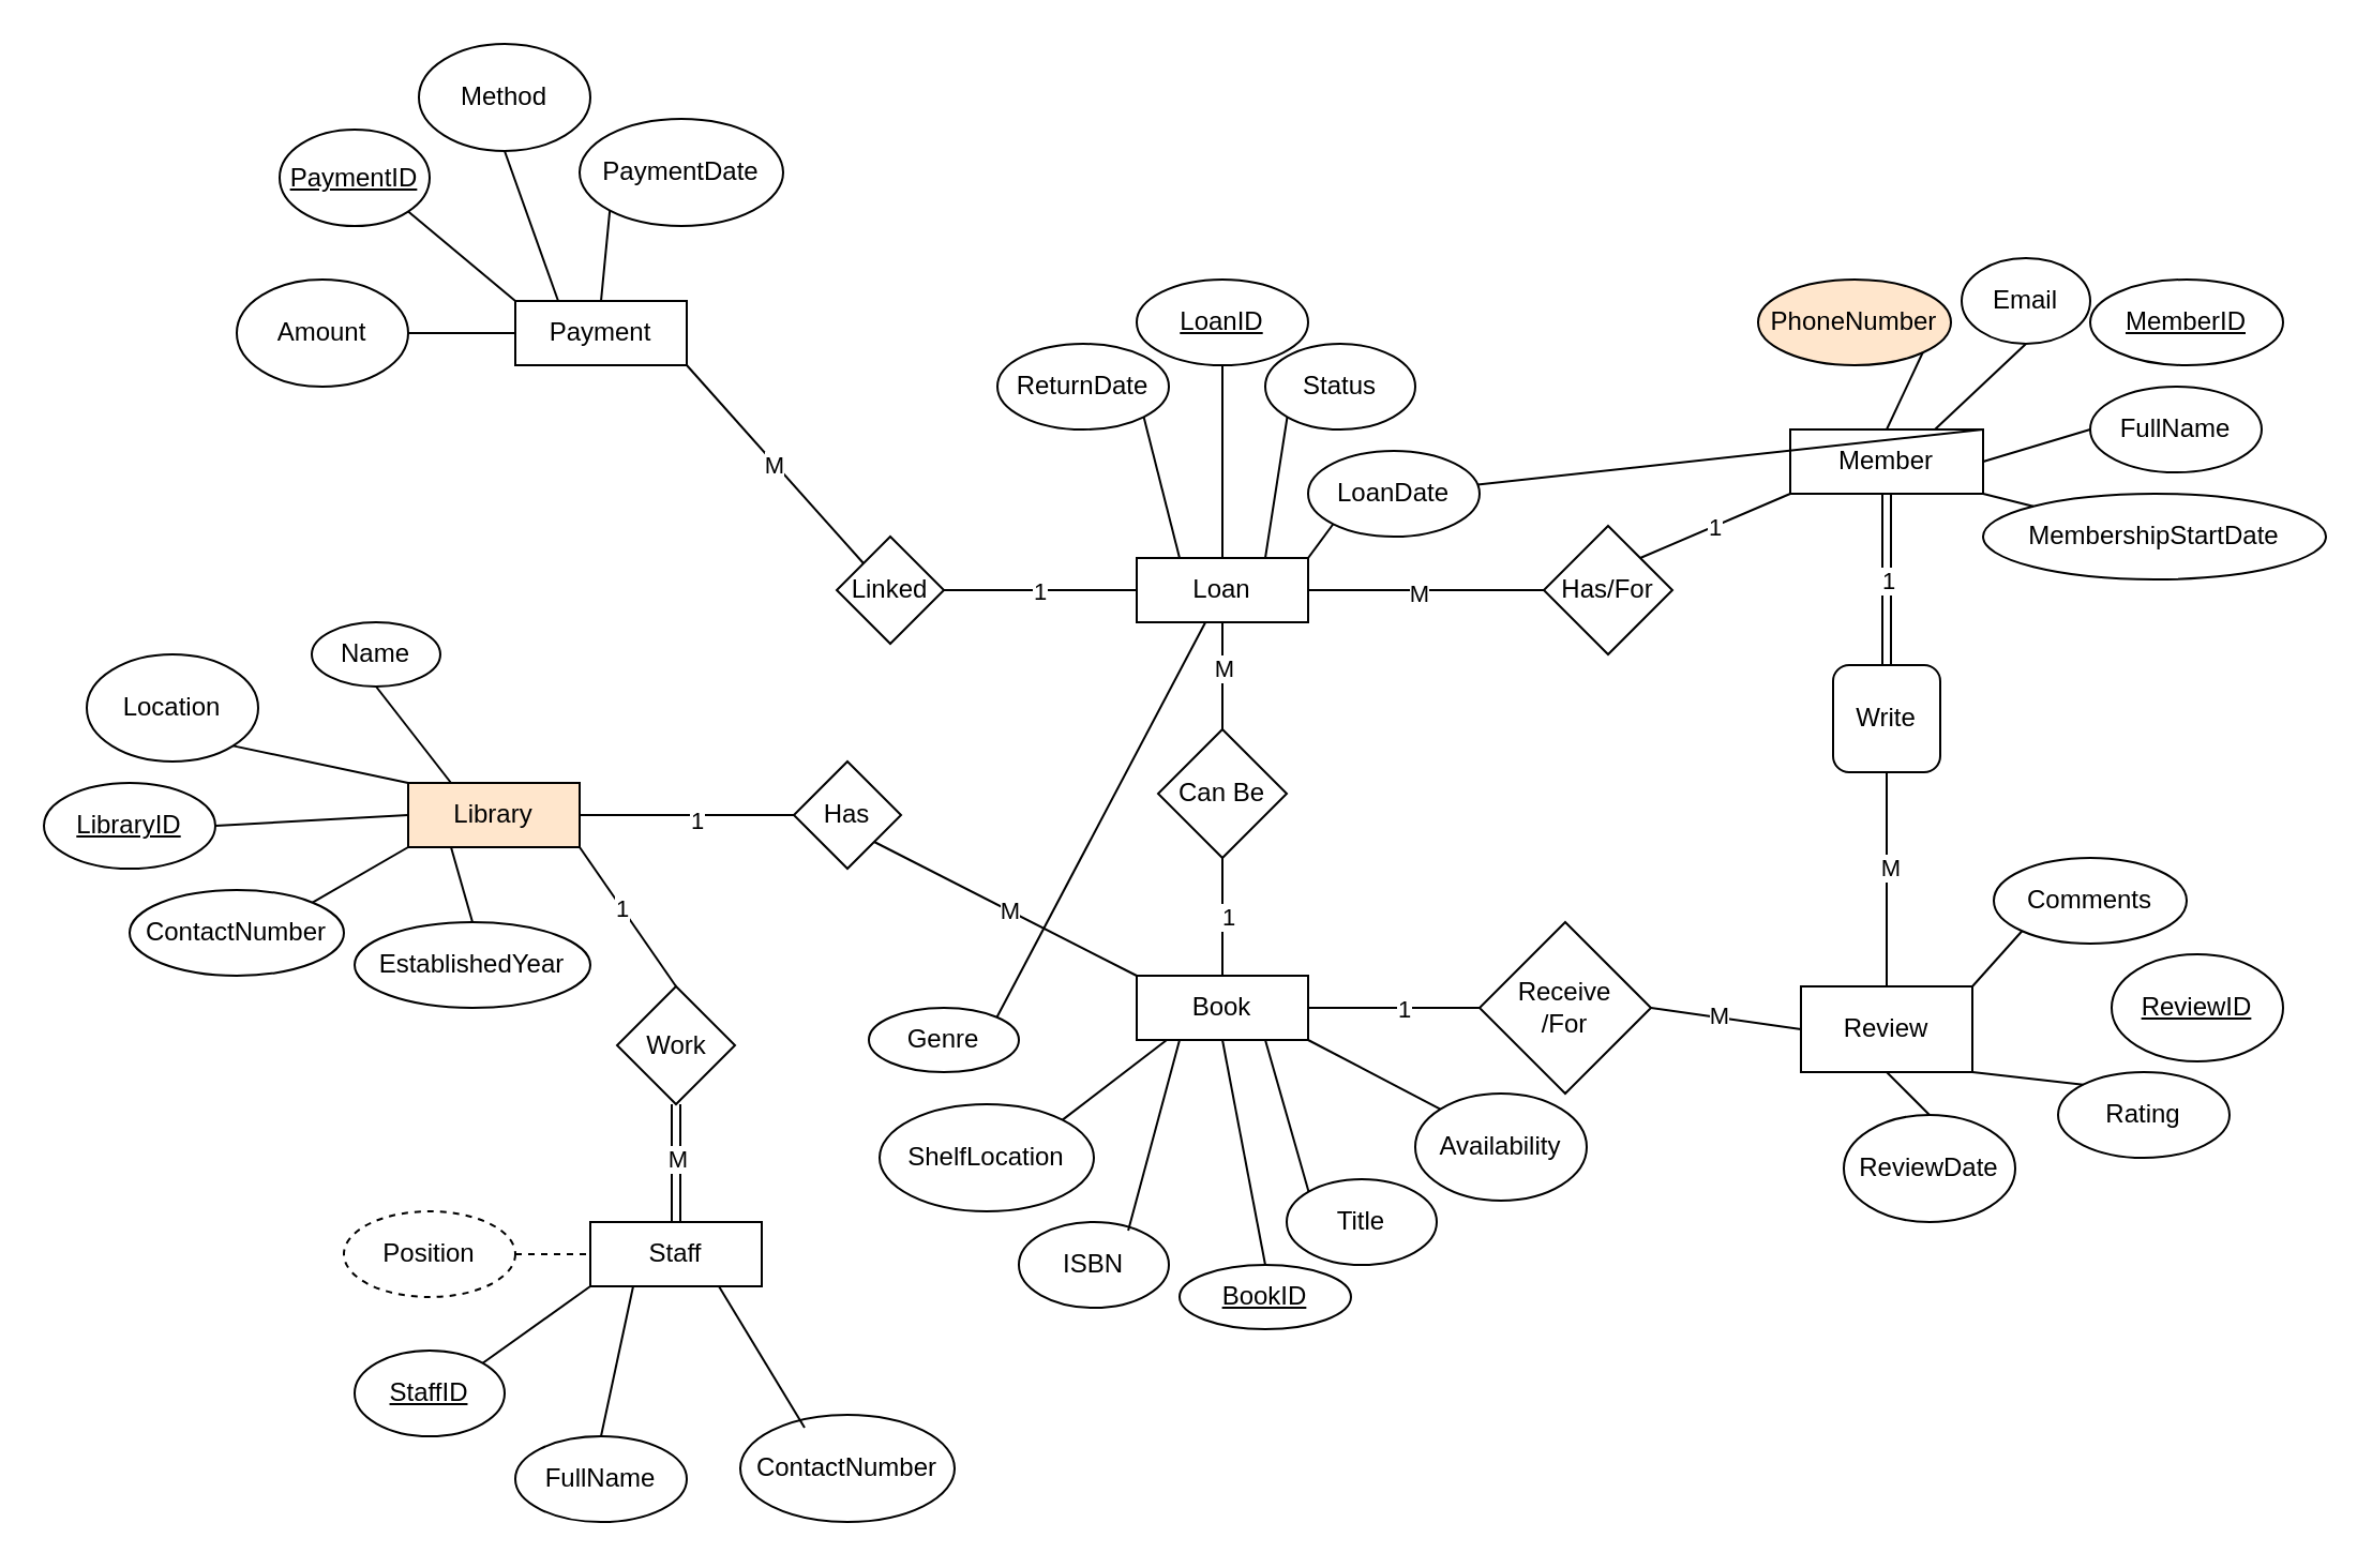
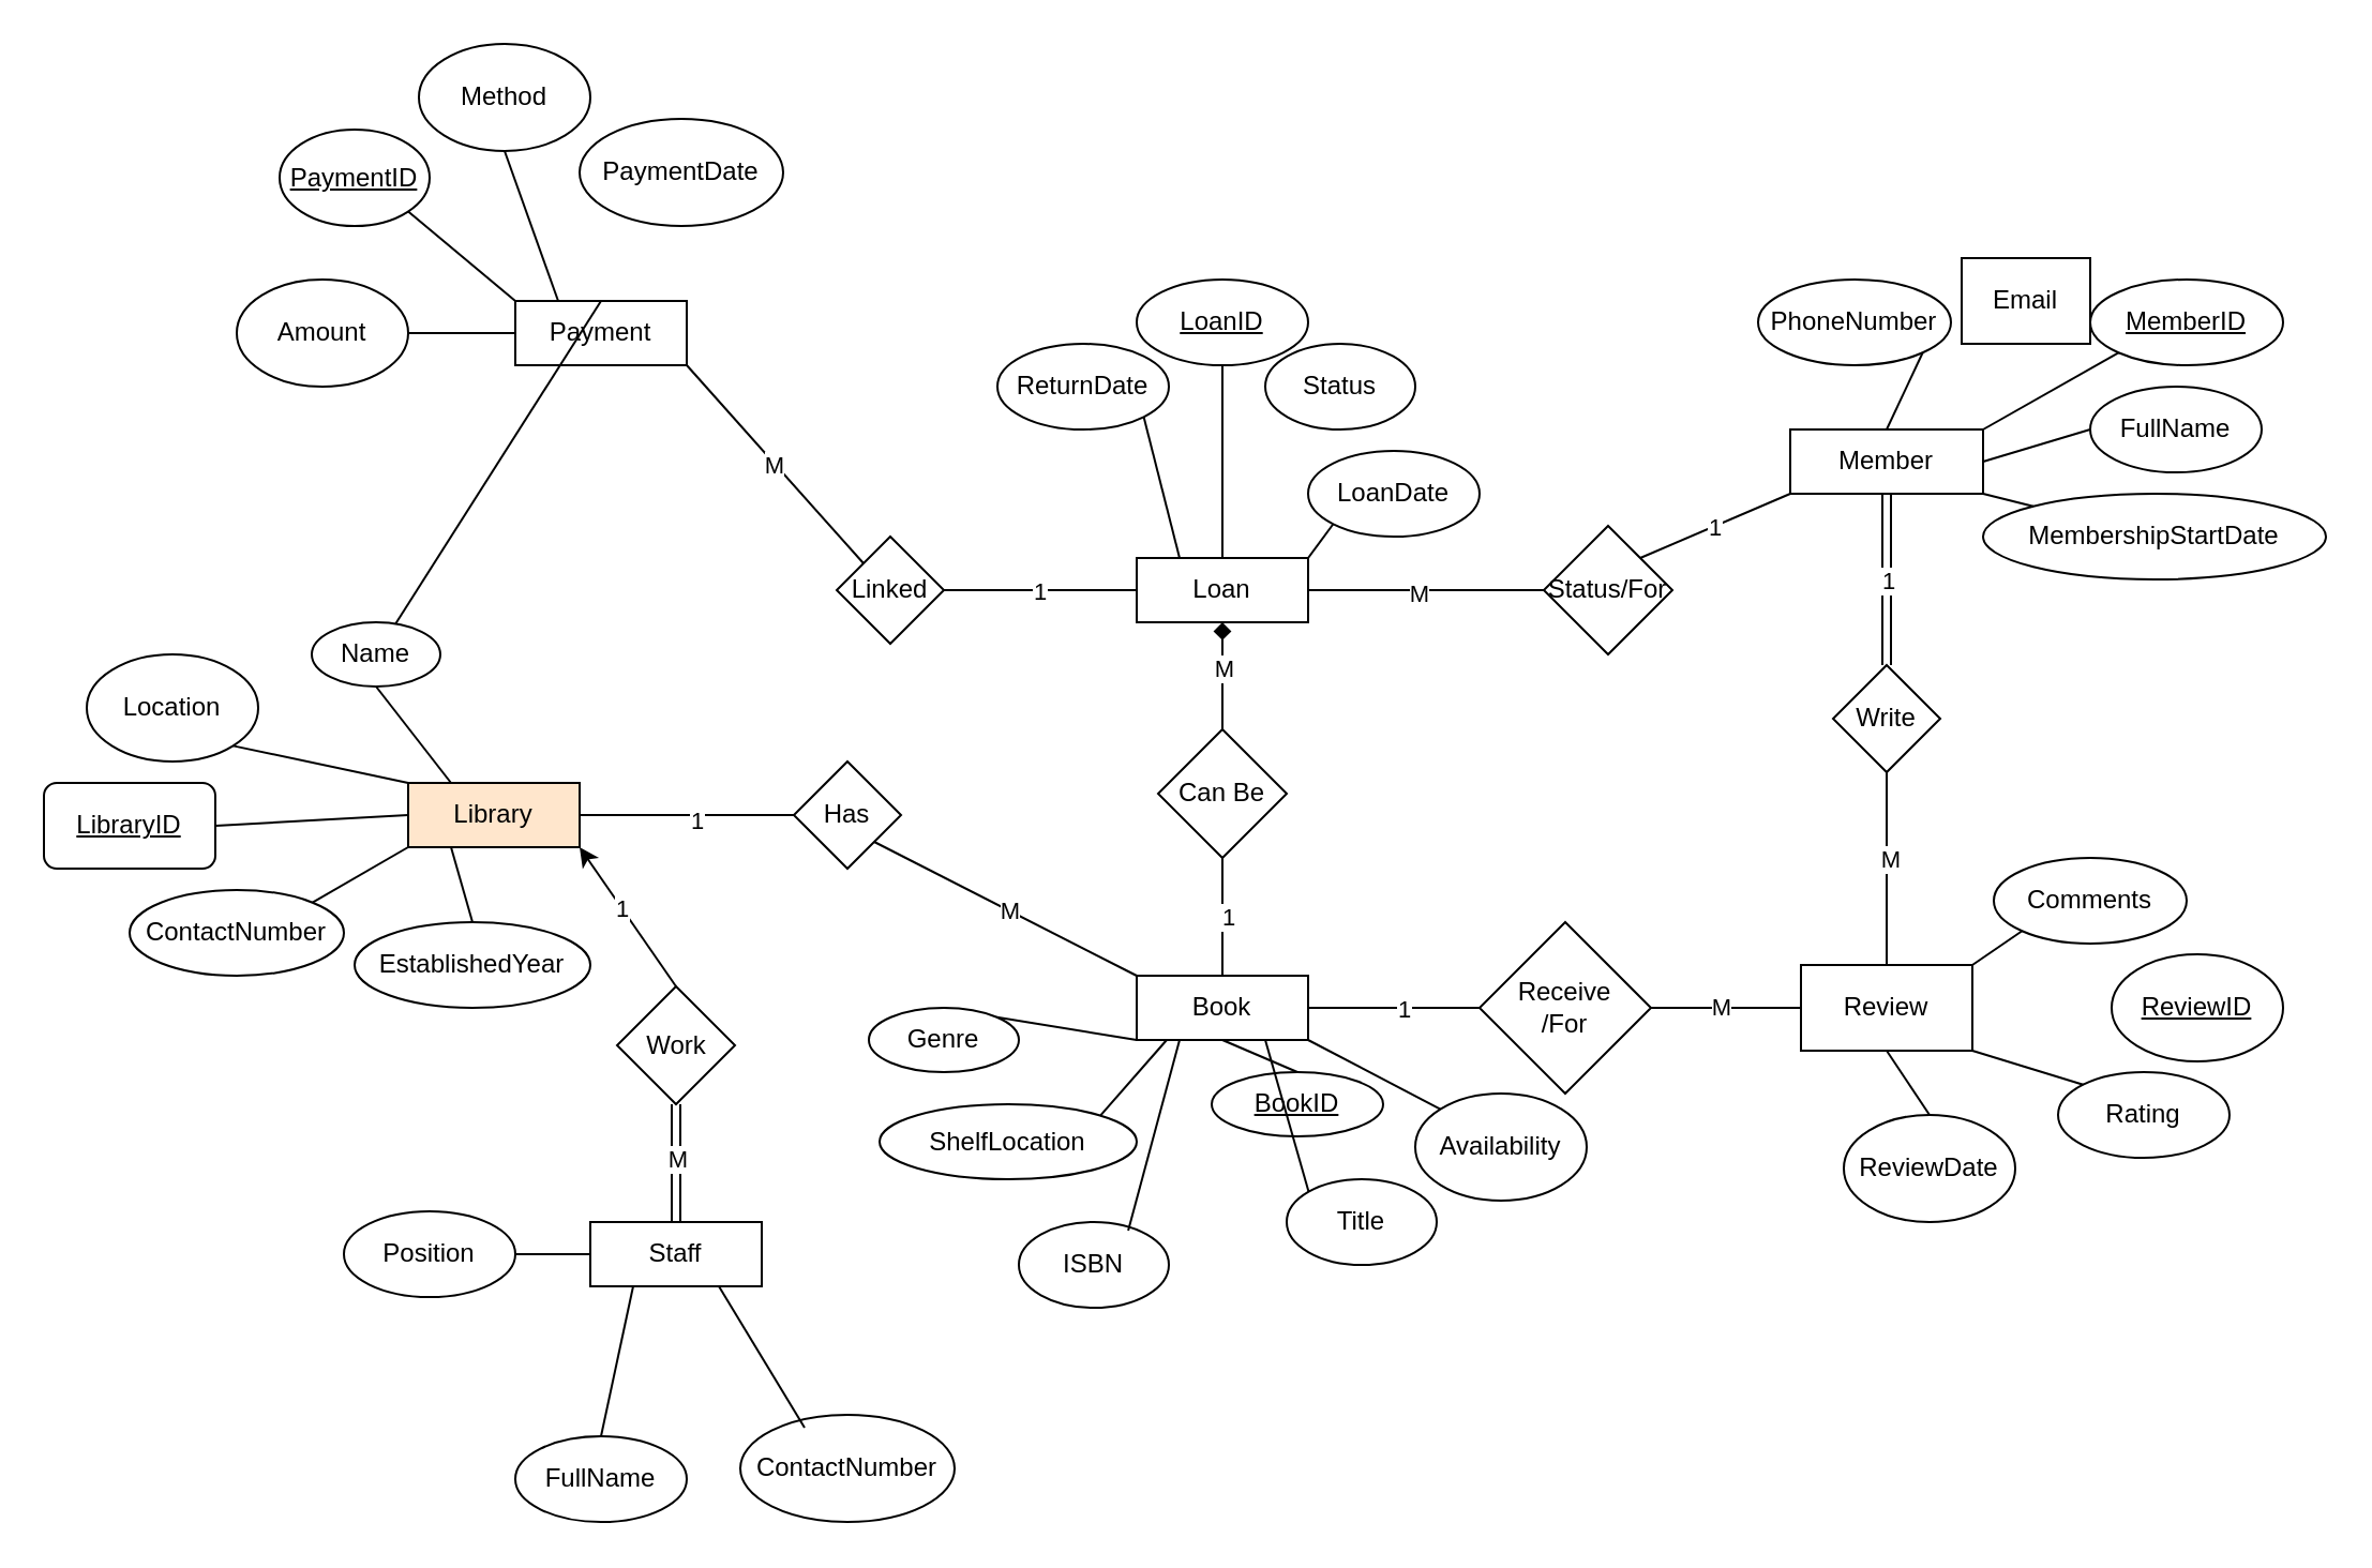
- <mxCell id="87" value="" style="endArrow=none;html=1;rounded=0;entryX=0;entryY=1;entryDx=0;entryDy=0;exitX=0.5;exitY=0;exitDx=0;exitDy=0;" edge="1" parent="1" source="2" target="51"><mxGeometry width="50" height="50" relative="1" as="geometry"><mxPoint x="260" y="260" as="sourcePoint" /><mxPoint x="310" y="210" as="targetPoint" /></mxGeometry></mxCell>
+ <mxCell id="87" value="" style="endArrow=none;html=1;rounded=0;exitX=0.5;exitY=0;exitDx=0;exitDy=0;" edge="1" parent="1" source="2" target="9"><mxGeometry width="50" height="50" relative="1" as="geometry"><mxPoint x="260" y="260" as="sourcePoint" /><mxPoint x="310" y="210" as="targetPoint" /></mxGeometry></mxCell>
- <mxCell id="35" value="Email" style="ellipse;whiteSpace=wrap;html=1;" vertex="1" parent="1"><mxGeometry x="915" y="120" width="60" height="40" as="geometry" /></mxCell>
+ <mxCell id="35" value="Email" style="whiteSpace=wrap;html=1;rounded=0;" vertex="1" parent="1"><mxGeometry x="915" y="120" width="60" height="40" as="geometry" /></mxCell>
- <mxCell id="36" value="PhoneNumber" style="ellipse;whiteSpace=wrap;html=1;fillColor=#ffe6cc;" vertex="1" parent="1"><mxGeometry x="820" y="130" width="90" height="40" as="geometry" /></mxCell>
+ <mxCell id="36" value="PhoneNumber" style="ellipse;whiteSpace=wrap;html=1;" vertex="1" parent="1"><mxGeometry x="820" y="130" width="90" height="40" as="geometry" /></mxCell>
- <mxCell id="38" value="" style="endArrow=none;html=1;rounded=0;entryX=0.5;entryY=1;entryDx=0;entryDy=0;exitX=0.75;exitY=0;exitDx=0;exitDy=0;" edge="1" parent="1" source="5" target="35"><mxGeometry width="50" height="50" relative="1" as="geometry"><mxPoint x="850" y="210" as="sourcePoint" /><mxPoint x="900" y="160" as="targetPoint" /></mxGeometry></mxCell>
- <mxCell id="32" value="" style="endArrow=none;html=1;rounded=0;exitX=1;exitY=0;exitDx=0;exitDy=0;" edge="1" parent="1" source="5" target="43"><mxGeometry width="50" height="50" relative="1" as="geometry"><mxPoint x="1000" y="290" as="sourcePoint" /><mxPoint x="1050" y="240" as="targetPoint" /></mxGeometry></mxCell>
+ <mxCell id="32" value="" style="endArrow=none;html=1;rounded=0;entryX=0;entryY=1;entryDx=0;entryDy=0;exitX=1;exitY=0;exitDx=0;exitDy=0;" edge="1" parent="1" source="5" target="31"><mxGeometry width="50" height="50" relative="1" as="geometry"><mxPoint x="1000" y="290" as="sourcePoint" /><mxPoint x="1050" y="240" as="targetPoint" /></mxGeometry></mxCell>
- <mxCell id="47" value="" style="endArrow=none;html=1;rounded=0;entryX=0;entryY=1;entryDx=0;entryDy=0;exitX=0.75;exitY=0;exitDx=0;exitDy=0;" edge="1" parent="1" source="8" target="46"><mxGeometry width="50" height="50" relative="1" as="geometry"><mxPoint x="420" y="370" as="sourcePoint" /><mxPoint x="470" y="320" as="targetPoint" /></mxGeometry></mxCell>
- <mxCell id="74" value="Has/For" style="rhombus;whiteSpace=wrap;html=1;" vertex="1" parent="1"><mxGeometry x="720" y="245" width="60" height="60" as="geometry" /></mxCell>
+ <mxCell id="74" value="Status/For" style="rhombus;whiteSpace=wrap;html=1;" vertex="1" parent="1"><mxGeometry x="720" y="245" width="60" height="60" as="geometry" /></mxCell>
- <mxCell id="80" value="" style="endArrow=none;html=1;rounded=0;entryX=0.5;entryY=1;entryDx=0;entryDy=0;exitX=0.5;exitY=0;exitDx=0;exitDy=0;" edge="1" parent="1" source="79" target="8"><mxGeometry width="50" height="50" relative="1" as="geometry"><mxPoint x="650" y="460" as="sourcePoint" /><mxPoint x="700" y="410" as="targetPoint" /></mxGeometry></mxCell>
+ <mxCell id="80" value="" style="endArrow=diamond;html=1;rounded=0;entryX=0.5;entryY=1;entryDx=0;entryDy=0;exitX=0.5;exitY=0;exitDx=0;exitDy=0;" edge="1" parent="1" source="79" target="8"><mxGeometry width="50" height="50" relative="1" as="geometry"><mxPoint x="650" y="460" as="sourcePoint" /><mxPoint x="700" y="410" as="targetPoint" /></mxGeometry></mxCell>
- <mxCell id="97" value="Write" style="whiteSpace=wrap;html=1;rounded=1;" vertex="1" parent="1"><mxGeometry x="855" y="310" width="50" height="50" as="geometry" /></mxCell>
+ <mxCell id="97" value="Write" style="rhombus;whiteSpace=wrap;html=1;" vertex="1" parent="1"><mxGeometry x="855" y="310" width="50" height="50" as="geometry" /></mxCell>
- <mxCell id="30" value="" style="endArrow=none;html=1;rounded=0;exitX=1;exitY=0;exitDx=0;exitDy=0;" edge="1" parent="1" source="22" target="8"><mxGeometry width="50" height="50" relative="1" as="geometry"><mxPoint x="420" y="410" as="sourcePoint" /><mxPoint x="470" y="360" as="targetPoint" /></mxGeometry></mxCell>
+ <mxCell id="30" value="" style="endArrow=none;html=1;rounded=0;exitX=1;exitY=0;exitDx=0;exitDy=0;entryX=0;entryY=1;entryDx=0;entryDy=0;" edge="1" parent="1" source="22" target="6"><mxGeometry width="50" height="50" relative="1" as="geometry"><mxPoint x="420" y="410" as="sourcePoint" /><mxPoint x="470" y="360" as="targetPoint" /></mxGeometry></mxCell>
- <mxCell id="13" value="&lt;u&gt;LibraryID&lt;/u&gt;" style="ellipse;whiteSpace=wrap;html=1;" vertex="1" parent="1"><mxGeometry x="20" y="365" width="80" height="40" as="geometry" /></mxCell>
+ <mxCell id="13" value="&lt;u&gt;LibraryID&lt;/u&gt;" style="whiteSpace=wrap;html=1;rounded=1;" vertex="1" parent="1"><mxGeometry x="20" y="365" width="80" height="40" as="geometry" /></mxCell>
- <mxCell id="93" value="" style="endArrow=none;html=1;rounded=0;exitX=0.5;exitY=0;exitDx=0;exitDy=0;entryX=1;entryY=1;entryDx=0;entryDy=0;" edge="1" parent="1" source="92" target="3"><mxGeometry width="50" height="50" relative="1" as="geometry"><mxPoint x="330" y="480" as="sourcePoint" /><mxPoint x="380" y="430" as="targetPoint" /></mxGeometry></mxCell>
+ <mxCell id="93" value="" style="endArrow=classic;html=1;rounded=0;exitX=0.5;exitY=0;exitDx=0;exitDy=0;entryX=1;entryY=1;entryDx=0;entryDy=0;" edge="1" parent="1" source="92" target="3"><mxGeometry width="50" height="50" relative="1" as="geometry"><mxPoint x="330" y="480" as="sourcePoint" /><mxPoint x="380" y="430" as="targetPoint" /></mxGeometry></mxCell>
- <mxCell id="7" value="Review" style="rounded=0;whiteSpace=wrap;html=1;" vertex="1" parent="1"><mxGeometry x="840" y="460" width="80" height="40" as="geometry" /></mxCell>
+ <mxCell id="7" value="Review" style="rounded=0;whiteSpace=wrap;html=1;" vertex="1" parent="1"><mxGeometry x="840" y="450" width="80" height="40" as="geometry" /></mxCell>
- <mxCell id="24" value="ShelfLocation" style="ellipse;whiteSpace=wrap;html=1;" vertex="1" parent="1"><mxGeometry x="410" y="515" width="100" height="50" as="geometry" /></mxCell>
+ <mxCell id="24" value="ShelfLocation" style="ellipse;whiteSpace=wrap;html=1;" vertex="1" parent="1"><mxGeometry x="410" y="515" width="120" height="35" as="geometry" /></mxCell>
- <mxCell id="61" value="Position" style="ellipse;whiteSpace=wrap;html=1;dashed=1;" vertex="1" parent="1"><mxGeometry x="160" y="565" width="80" height="40" as="geometry" /></mxCell>
+ <mxCell id="61" value="Position" style="ellipse;whiteSpace=wrap;html=1;" vertex="1" parent="1"><mxGeometry x="160" y="565" width="80" height="40" as="geometry" /></mxCell>
- <mxCell id="63" value="" style="endArrow=none;html=1;rounded=0;entryX=0;entryY=0.5;entryDx=0;entryDy=0;exitX=1;exitY=0.5;exitDx=0;exitDy=0;dashed=1;" edge="1" parent="1" source="61" target="4"><mxGeometry width="50" height="50" relative="1" as="geometry"><mxPoint x="40" y="550" as="sourcePoint" /><mxPoint x="90" y="500" as="targetPoint" /></mxGeometry></mxCell>
+ <mxCell id="63" value="" style="endArrow=none;html=1;rounded=0;entryX=0;entryY=0.5;entryDx=0;entryDy=0;exitX=1;exitY=0.5;exitDx=0;exitDy=0;" edge="1" parent="1" source="61" target="4"><mxGeometry width="50" height="50" relative="1" as="geometry"><mxPoint x="40" y="550" as="sourcePoint" /><mxPoint x="90" y="500" as="targetPoint" /></mxGeometry></mxCell>
- <mxCell id="19" value="&lt;u&gt;BookID&lt;/u&gt;" style="ellipse;whiteSpace=wrap;html=1;" vertex="1" parent="1"><mxGeometry x="550" y="590" width="80" height="30" as="geometry" /></mxCell>
+ <mxCell id="19" value="&lt;u&gt;BookID&lt;/u&gt;" style="ellipse;whiteSpace=wrap;html=1;" vertex="1" parent="1"><mxGeometry x="565" y="500" width="80" height="30" as="geometry" /></mxCell>
- <mxCell id="64" value="" style="endArrow=none;html=1;rounded=0;exitX=1;exitY=0;exitDx=0;exitDy=0;entryX=0;entryY=1;entryDx=0;entryDy=0;" edge="1" parent="1" source="59" target="4"><mxGeometry width="50" height="50" relative="1" as="geometry"><mxPoint x="240" y="670" as="sourcePoint" /><mxPoint x="290" y="620" as="targetPoint" /></mxGeometry></mxCell>
- <mxCell id="59" value="&lt;u&gt;StaffID&lt;/u&gt;" style="ellipse;whiteSpace=wrap;html=1;" vertex="1" parent="1"><mxGeometry x="165" y="630" width="70" height="40" as="geometry" /></mxCell>
